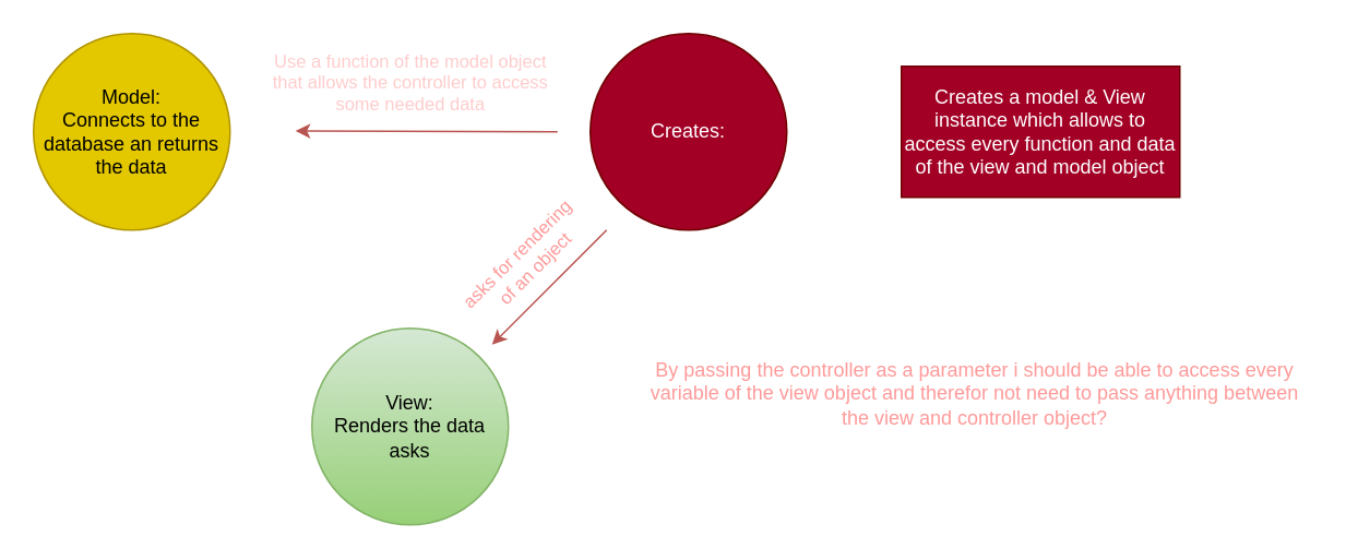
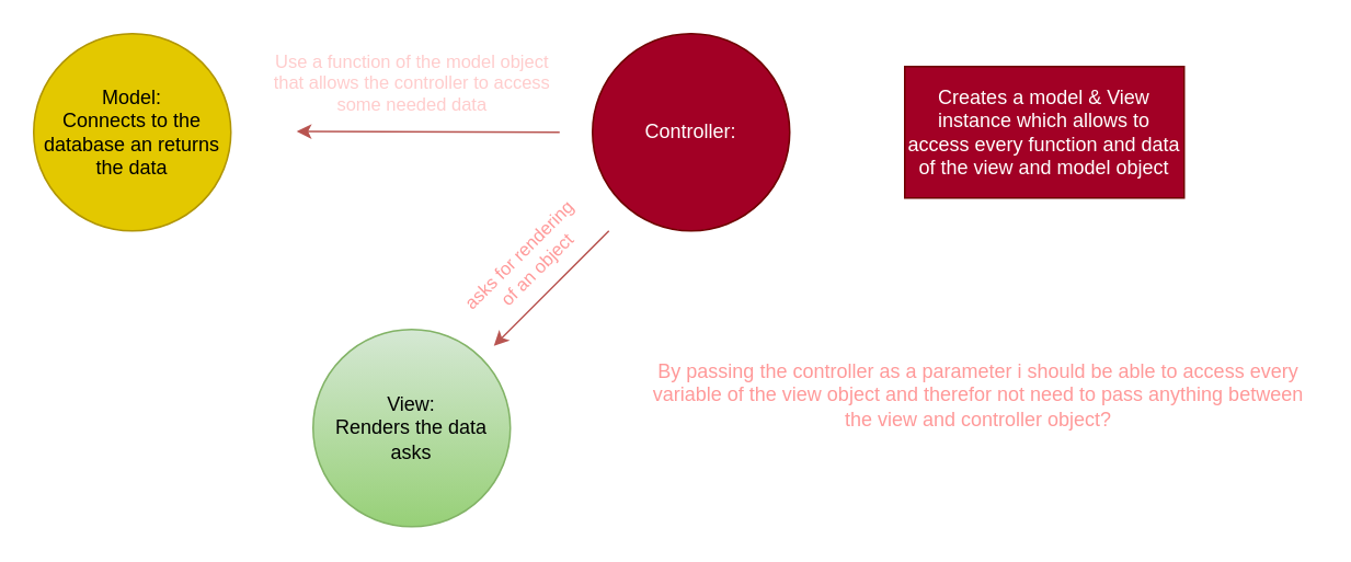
- <mxCell id="6" value="Creates:" style="ellipse;whiteSpace=wrap;html=1;aspect=fixed;fillColor=#a20025;fontColor=#ffffff;strokeColor=#6F0000;" vertex="1" parent="1"><mxGeometry x="360" y="20" width="120" height="120" as="geometry" /></mxCell>
+ <mxCell id="6" value="Controller:" style="ellipse;whiteSpace=wrap;html=1;aspect=fixed;fillColor=#a20025;fontColor=#ffffff;strokeColor=#6F0000;" vertex="1" parent="1"><mxGeometry x="360" y="20" width="120" height="120" as="geometry" /></mxCell>
